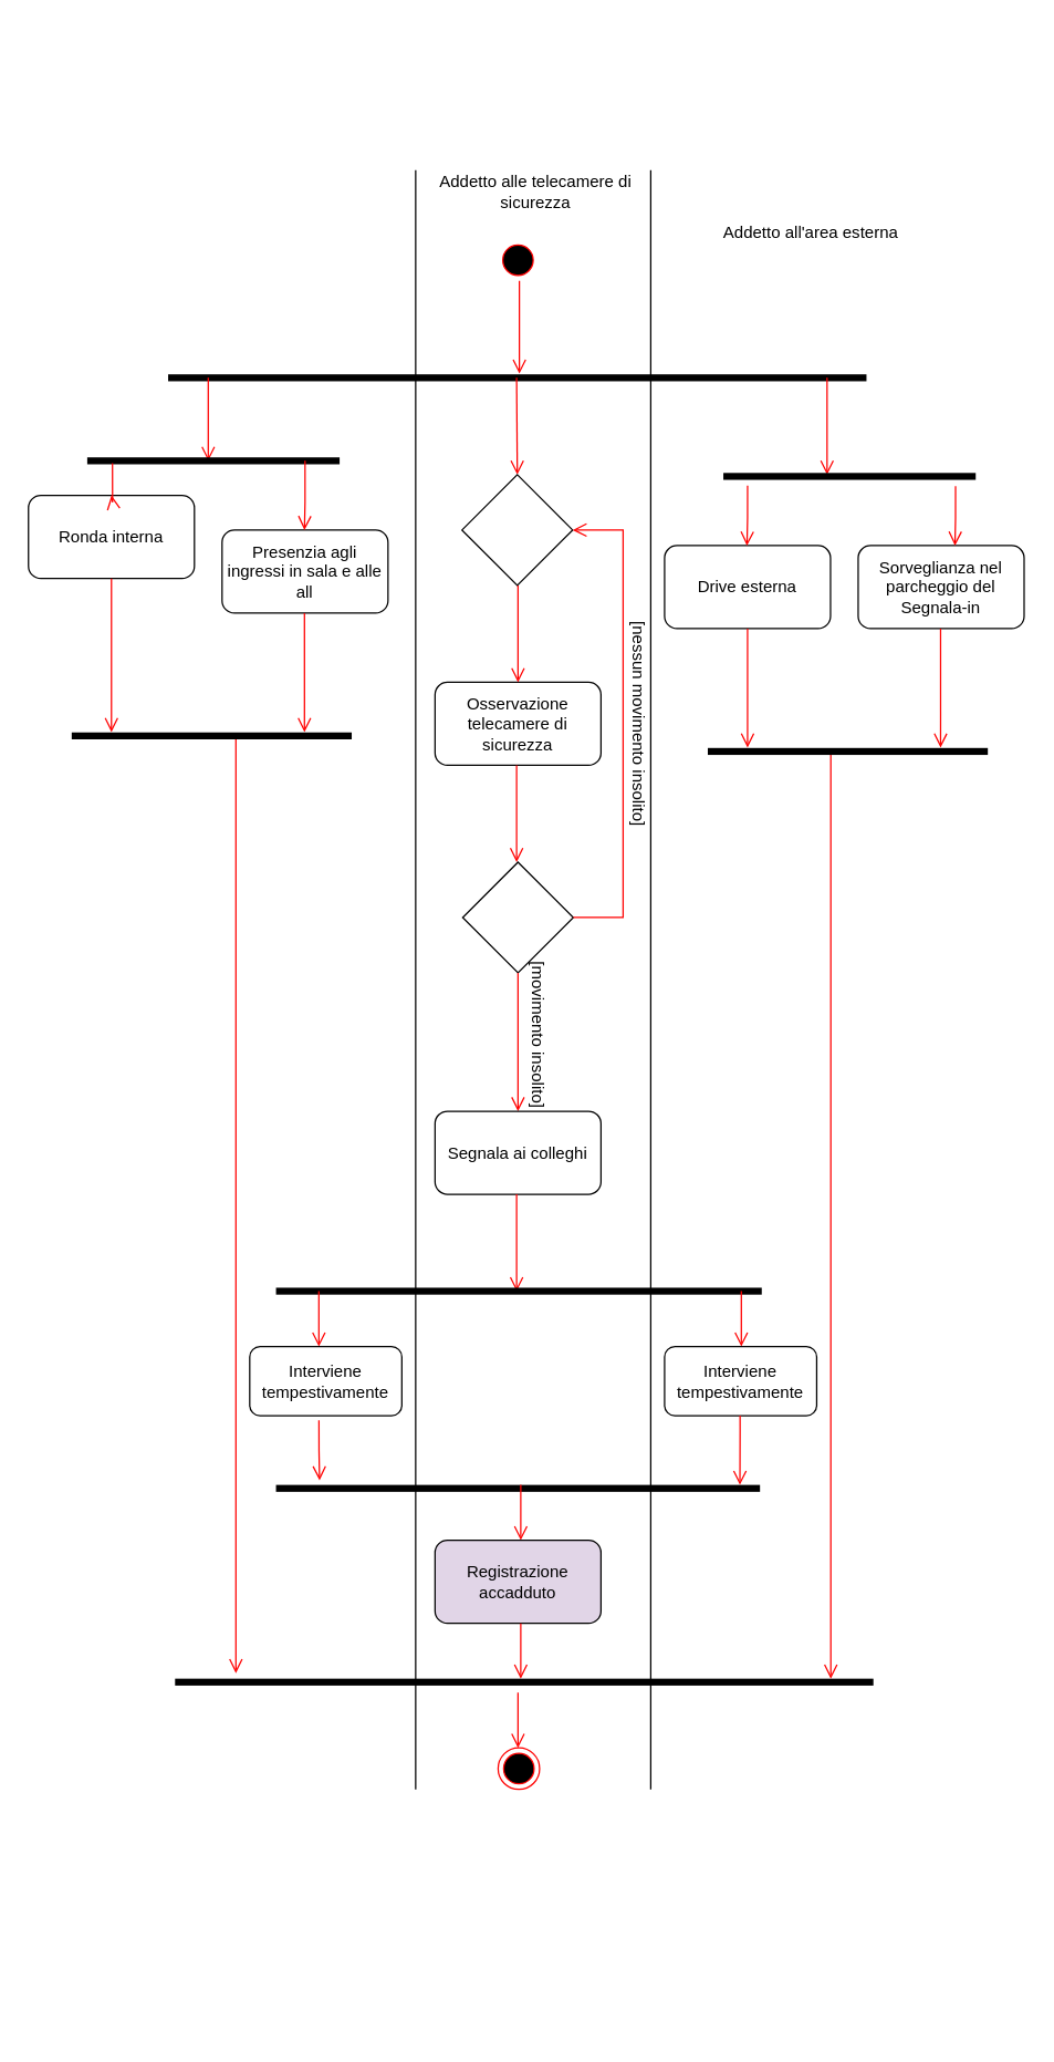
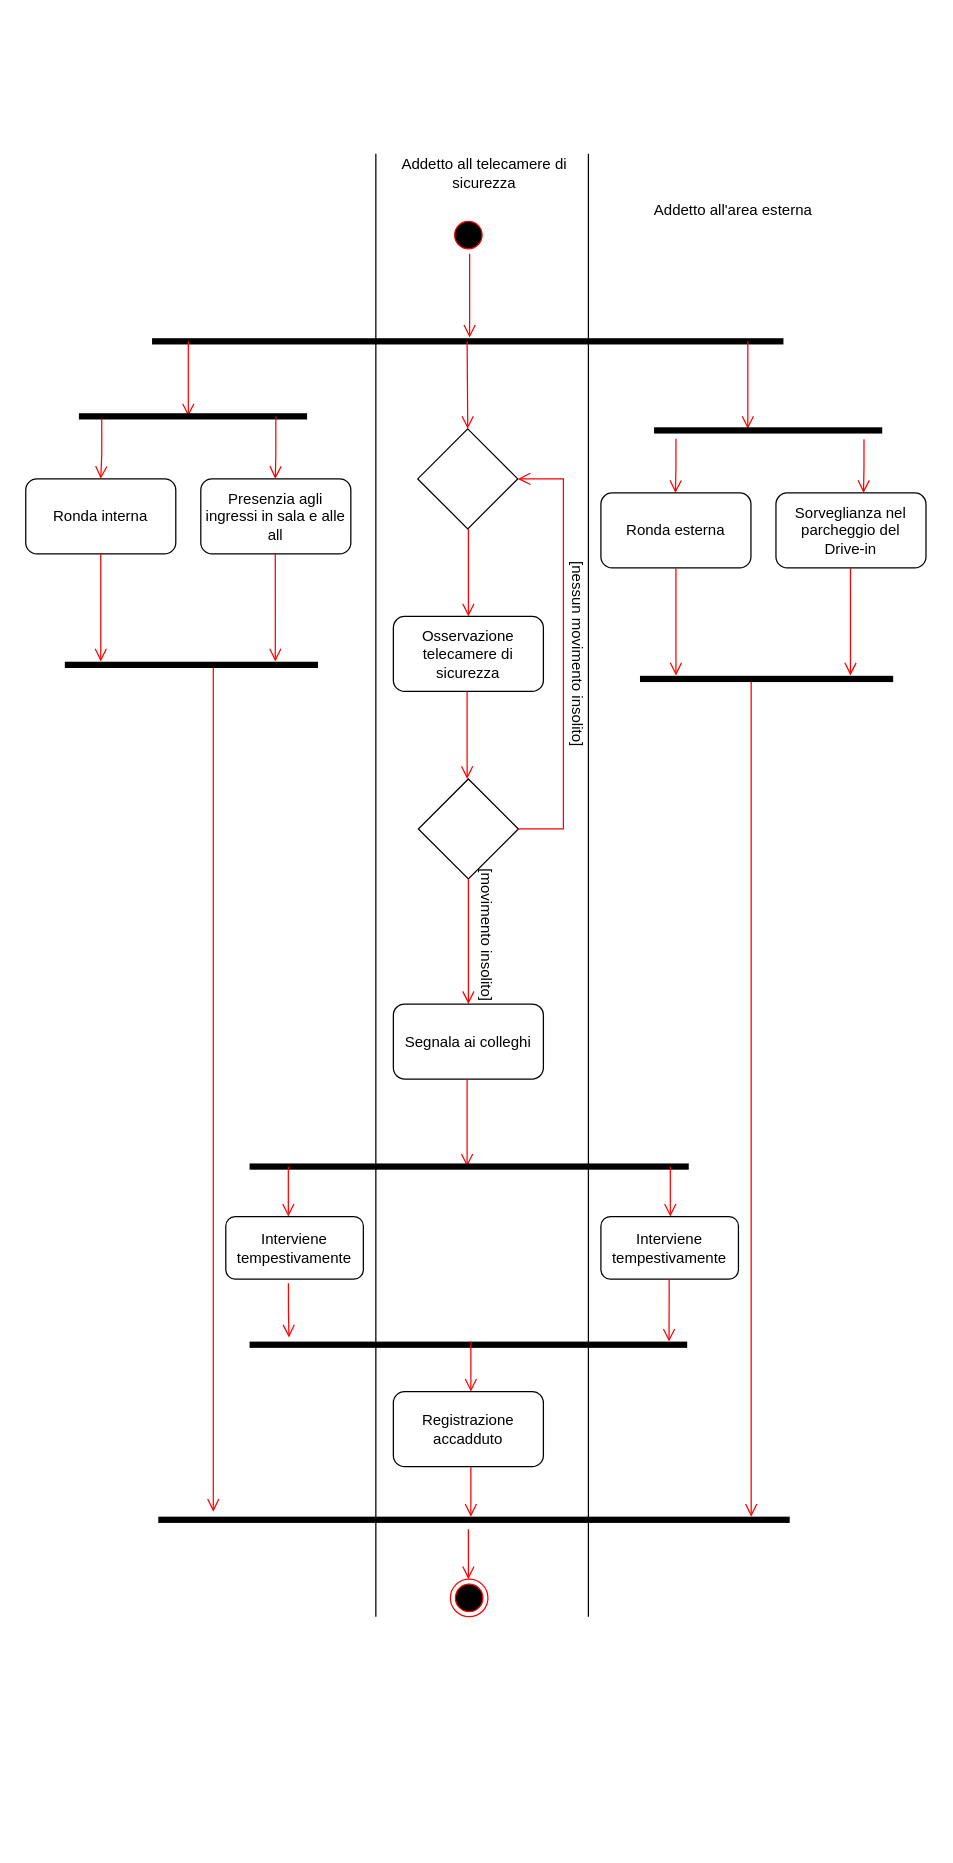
- <mxCell id="53" value="Addetto alle telecamere di sicurezza" style="text;html=1;strokeColor=none;fillColor=none;align=center;verticalAlign=middle;whiteSpace=wrap;rounded=0;" vertex="1" parent="1"><mxGeometry x="316.25" y="122.5" width="141.5" height="30" as="geometry" /></mxCell>
+ <mxCell id="53" value="Addetto all telecamere di sicurezza" style="text;html=1;strokeColor=none;fillColor=none;align=center;verticalAlign=middle;whiteSpace=wrap;rounded=0;" vertex="1" parent="1"><mxGeometry x="316.25" y="122.5" width="141.5" height="30" as="geometry" /></mxCell>
- <mxCell id="9" value="Ronda interna" style="rounded=1;whiteSpace=wrap;html=1;" vertex="1" parent="1"><mxGeometry x="20" y="357.5" width="120" height="60" as="geometry" /></mxCell>
+ <mxCell id="9" value="Ronda interna" style="rounded=1;whiteSpace=wrap;html=1;" vertex="1" parent="1"><mxGeometry x="20" y="382.5" width="120" height="60" as="geometry" /></mxCell>
- <mxCell id="41" value="Drive esterna" style="rounded=1;whiteSpace=wrap;html=1;" vertex="1" parent="1"><mxGeometry x="480" y="393.75" width="120" height="60" as="geometry" /></mxCell>
+ <mxCell id="41" value="Ronda esterna" style="rounded=1;whiteSpace=wrap;html=1;" vertex="1" parent="1"><mxGeometry x="480" y="393.75" width="120" height="60" as="geometry" /></mxCell>
- <mxCell id="42" value="Sorveglianza nel parcheggio del &lt;br&gt;Segnala-in" style="rounded=1;whiteSpace=wrap;html=1;" vertex="1" parent="1"><mxGeometry x="620" y="393.75" width="120" height="60" as="geometry" /></mxCell>
+ <mxCell id="42" value="Sorveglianza nel parcheggio del &lt;br&gt;Drive-in" style="rounded=1;whiteSpace=wrap;html=1;" vertex="1" parent="1"><mxGeometry x="620" y="393.75" width="120" height="60" as="geometry" /></mxCell>
- <mxCell id="27" value="Registrazione accadduto" style="rounded=1;whiteSpace=wrap;html=1;fillColor=#e1d5e7;" vertex="1" parent="1"><mxGeometry x="314" y="1112.5" width="120" height="60" as="geometry" /></mxCell>
+ <mxCell id="27" value="Registrazione accadduto" style="rounded=1;whiteSpace=wrap;html=1;" vertex="1" parent="1"><mxGeometry x="314" y="1112.5" width="120" height="60" as="geometry" /></mxCell>
